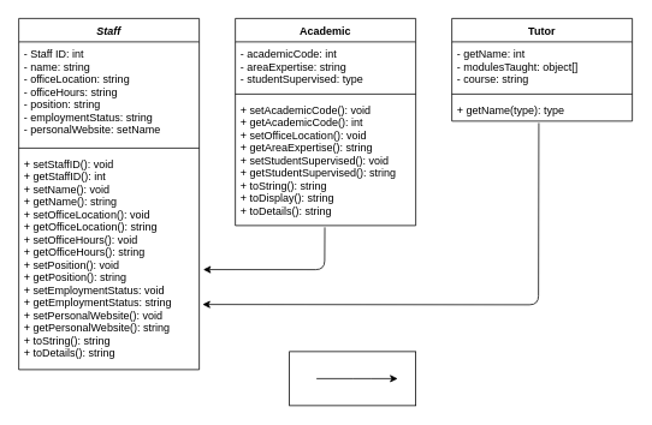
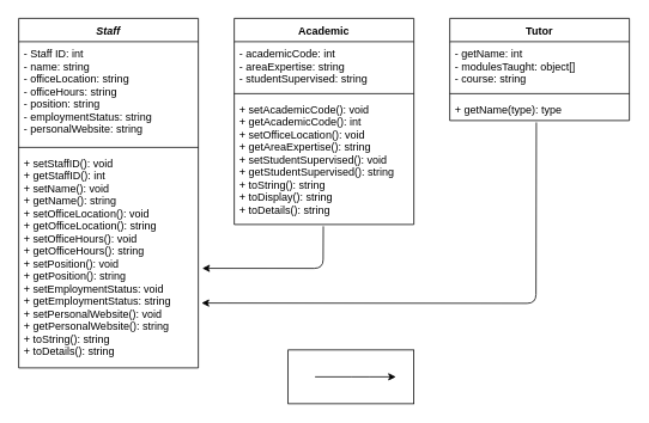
- <mxCell id="4" value="- Staff ID: int&#10;- name: string&#10;- officeLocation: string&#10;- officeHours: string&#10;- position: string&#10;- employmentStatus: string&#10;- personalWebsite: setName" style="text;strokeColor=none;fillColor=none;align=left;verticalAlign=top;spacingLeft=4;spacingRight=4;overflow=hidden;rotatable=0;points=[[0,0.5],[1,0.5]];portConstraint=eastwest;" vertex="1" parent="3"><mxGeometry y="26" width="200" height="114" as="geometry" /></mxCell>
+ <mxCell id="4" value="- Staff ID: int&#10;- name: string&#10;- officeLocation: string&#10;- officeHours: string&#10;- position: string&#10;- employmentStatus: string&#10;- personalWebsite: string" style="text;strokeColor=none;fillColor=none;align=left;verticalAlign=top;spacingLeft=4;spacingRight=4;overflow=hidden;rotatable=0;points=[[0,0.5],[1,0.5]];portConstraint=eastwest;" vertex="1" parent="3"><mxGeometry y="26" width="200" height="114" as="geometry" /></mxCell>
- <mxCell id="8" value="- academicCode: int&#10;- areaExpertise: string&#10;- studentSupervised: type" style="text;strokeColor=none;fillColor=none;align=left;verticalAlign=top;spacingLeft=4;spacingRight=4;overflow=hidden;rotatable=0;points=[[0,0.5],[1,0.5]];portConstraint=eastwest;" vertex="1" parent="7"><mxGeometry y="26" width="200" height="54" as="geometry" /></mxCell>
+ <mxCell id="8" value="- academicCode: int&#10;- areaExpertise: string&#10;- studentSupervised: string" style="text;strokeColor=none;fillColor=none;align=left;verticalAlign=top;spacingLeft=4;spacingRight=4;overflow=hidden;rotatable=0;points=[[0,0.5],[1,0.5]];portConstraint=eastwest;" vertex="1" parent="7"><mxGeometry y="26" width="200" height="54" as="geometry" /></mxCell>
